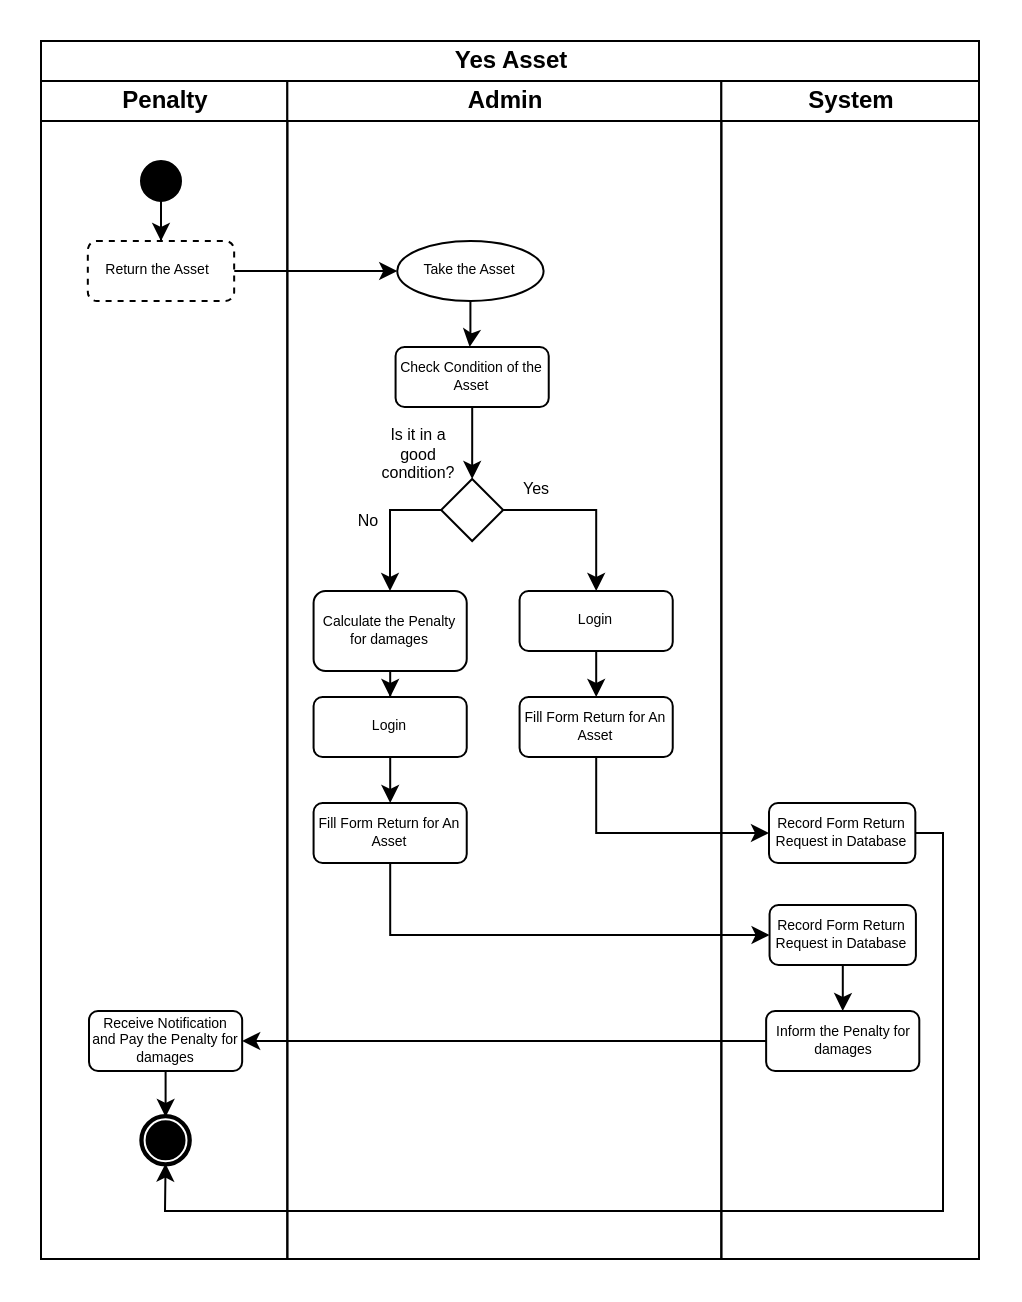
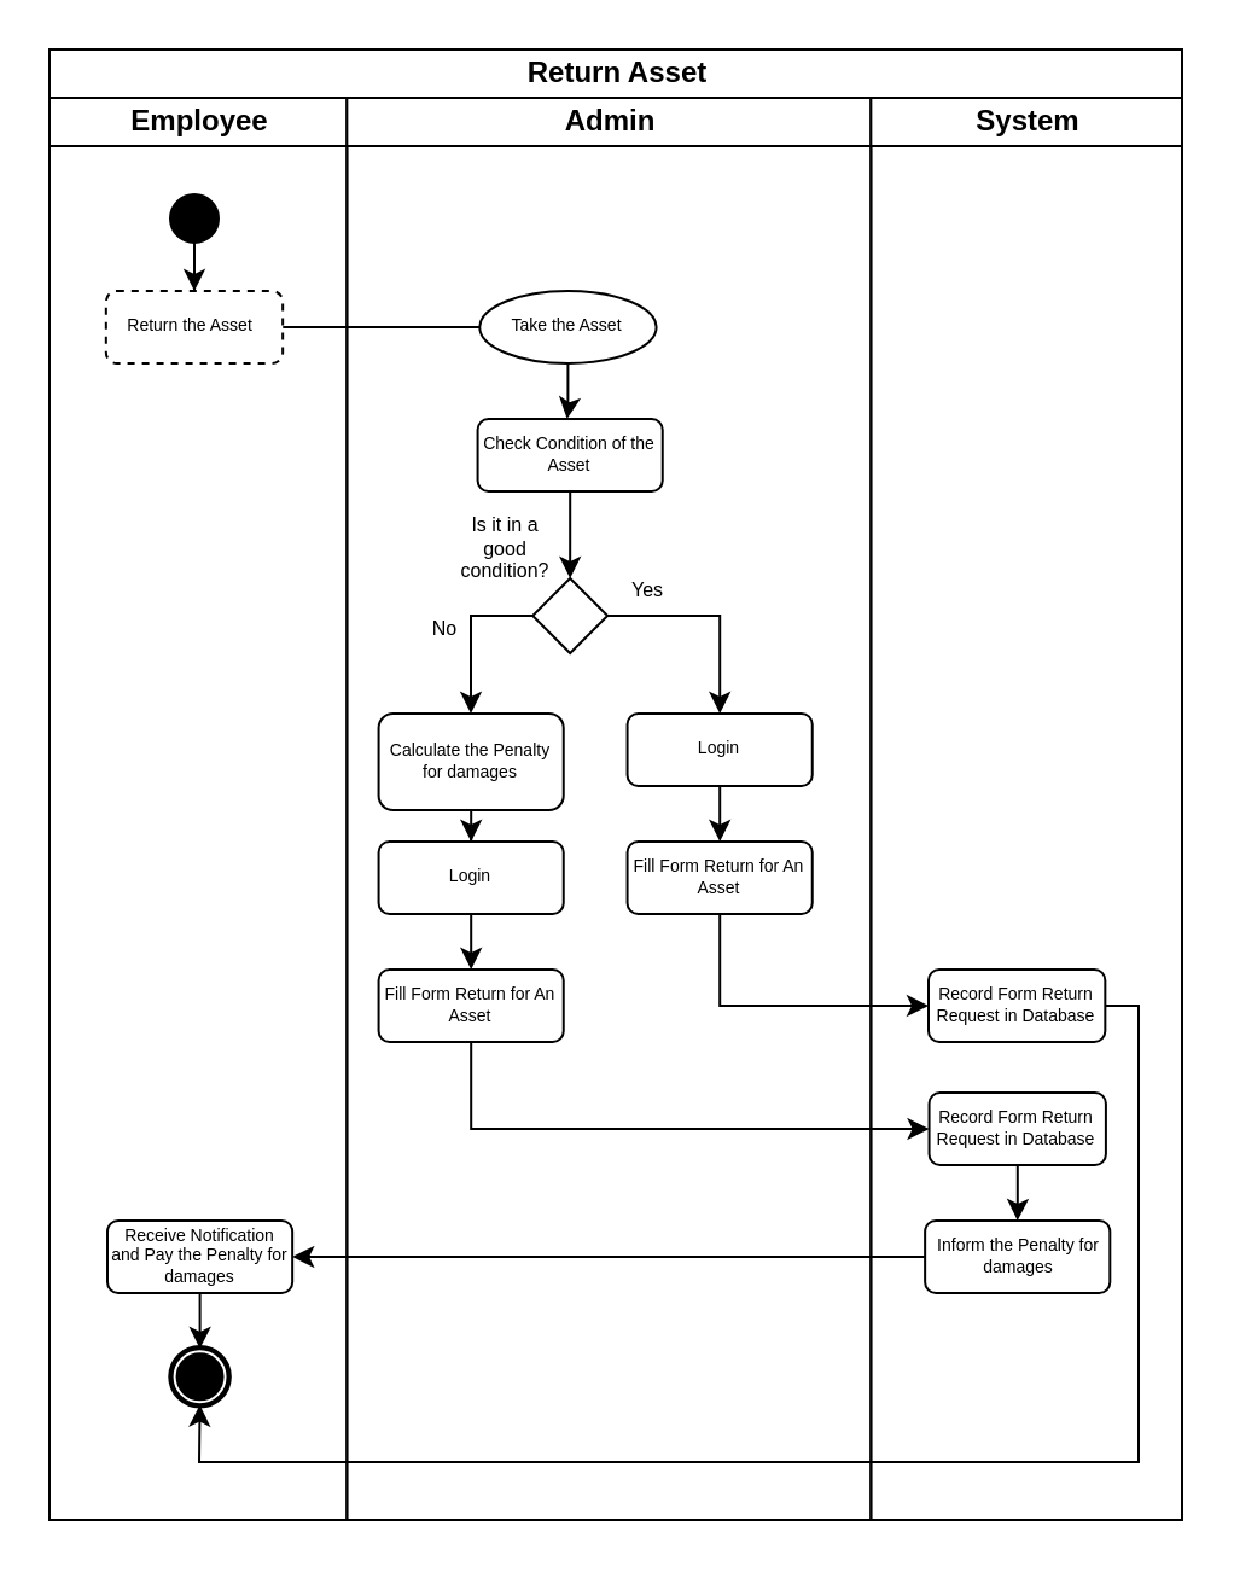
- <mxCell id="2" value="Yes Asset" style="swimlane;html=1;childLayout=stackLayout;resizeParent=1;resizeParentMax=0;startSize=20;" parent="1" vertex="1"><mxGeometry x="20" y="20" width="469" height="609" as="geometry" /></mxCell>
+ <mxCell id="2" value="Return Asset" style="swimlane;html=1;childLayout=stackLayout;resizeParent=1;resizeParentMax=0;startSize=20;" parent="1" vertex="1"><mxGeometry x="20" y="20" width="469" height="609" as="geometry" /></mxCell>
- <mxCell id="3" value="Penalty" style="swimlane;html=1;startSize=20;" parent="2" vertex="1"><mxGeometry y="20" width="123.17" height="589" as="geometry" /></mxCell>
+ <mxCell id="3" value="Employee" style="swimlane;html=1;startSize=20;" parent="2" vertex="1"><mxGeometry y="20" width="123.17" height="589" as="geometry" /></mxCell>
- <mxCell id="7" style="edgeStyle=orthogonalEdgeStyle;rounded=0;orthogonalLoop=1;jettySize=auto;html=1;entryX=0;entryY=0.5;entryDx=0;entryDy=0;" parent="3" source="8" target="9" edge="1"><mxGeometry relative="1" as="geometry" /></mxCell>
+ <mxCell id="7" style="edgeStyle=orthogonalEdgeStyle;rounded=0;orthogonalLoop=1;jettySize=auto;html=1;entryX=0;entryY=0.5;entryDx=0;entryDy=0;endArrow=none;" parent="3" source="8" target="9" edge="1"><mxGeometry relative="1" as="geometry" /></mxCell>
